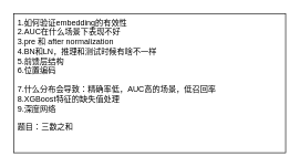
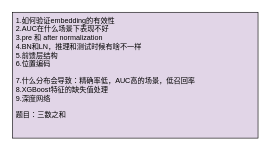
- <mxCell id="2" value="1.如何验证embedding的有效性&lt;div&gt;2.AUC在什么场景下表现不好&lt;/div&gt;&lt;div&gt;3.pre 和 after normalization&lt;/div&gt;&lt;div&gt;4.BN和LN，推理和测试时候有啥不一样&lt;/div&gt;&lt;div&gt;5.前馈层结构&lt;/div&gt;&lt;div&gt;6.位置编码&lt;/div&gt;&lt;div&gt;&lt;br&gt;&lt;/div&gt;&lt;div&gt;7.什么分布会导致：精确率低，AUC高的场景，低召回率&lt;/div&gt;&lt;div&gt;8.XGBoost特征的缺失值处理&lt;/div&gt;&lt;div&gt;9.深度网络&lt;/div&gt;&lt;div&gt;&lt;br&gt;&lt;/div&gt;&lt;div&gt;题目：三数之和&lt;/div&gt;" style="rounded=0;whiteSpace=wrap;html=1;align=left;verticalAlign=top;spacingLeft=4;" parent="1" vertex="1"><mxGeometry x="20" y="20" width="410" height="210" as="geometry" /></mxCell>
+ <mxCell id="2" value="1.如何验证embedding的有效性&lt;div&gt;2.AUC在什么场景下表现不好&lt;/div&gt;&lt;div&gt;3.pre 和 after normalization&lt;/div&gt;&lt;div&gt;4.BN和LN，推理和测试时候有啥不一样&lt;/div&gt;&lt;div&gt;5.前馈层结构&lt;/div&gt;&lt;div&gt;6.位置编码&lt;/div&gt;&lt;div&gt;&lt;br&gt;&lt;/div&gt;&lt;div&gt;7.什么分布会导致：精确率低，AUC高的场景，低召回率&lt;/div&gt;&lt;div&gt;8.XGBoost特征的缺失值处理&lt;/div&gt;&lt;div&gt;9.深度网络&lt;/div&gt;&lt;div&gt;&lt;br&gt;&lt;/div&gt;&lt;div&gt;题目：三数之和&lt;/div&gt;" style="rounded=0;whiteSpace=wrap;html=1;align=left;verticalAlign=top;spacingLeft=4;fillColor=#e1d5e7;" parent="1" vertex="1"><mxGeometry x="20" y="20" width="410" height="210" as="geometry" /></mxCell>
